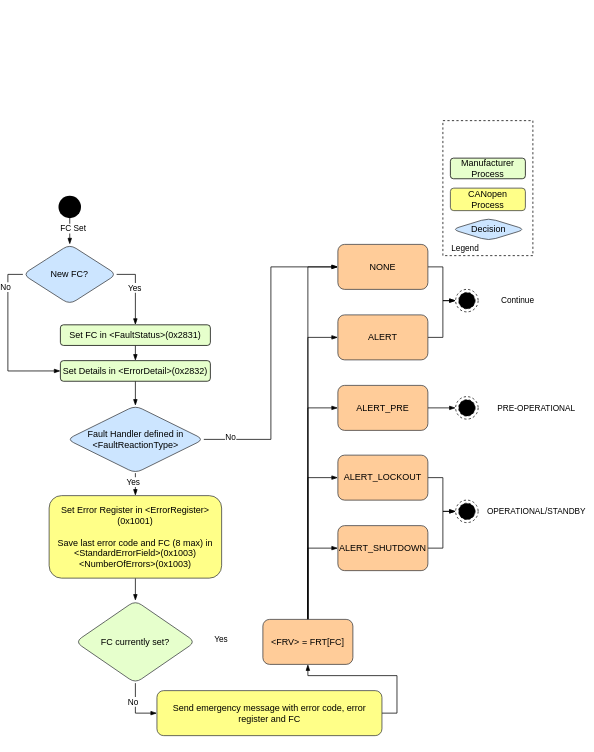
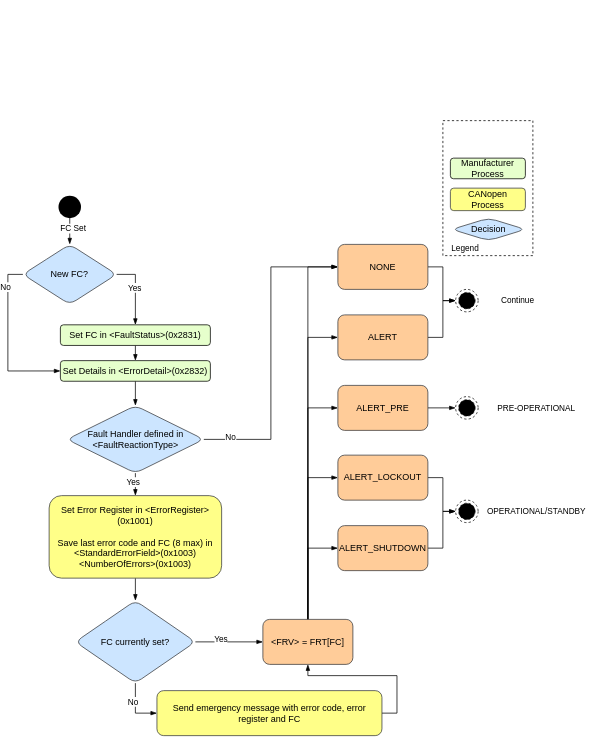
- <mxCell id="13" value="FC currently set?" style="rhombus;whiteSpace=wrap;html=1;rounded=1;fillColor=#e6ffcc;strokeColor=#36393d;" parent="1" vertex="1"><mxGeometry x="90" y="800" width="160" height="110" as="geometry" /></mxCell>
+ <mxCell id="13" value="FC currently set?" style="rhombus;whiteSpace=wrap;html=1;rounded=1;fillColor=#cce5ff;strokeColor=#36393d;" parent="1" vertex="1"><mxGeometry x="90" y="800" width="160" height="110" as="geometry" /></mxCell>
+ <mxCell id="11" style="edgeStyle=orthogonalEdgeStyle;rounded=0;orthogonalLoop=1;jettySize=auto;html=1;exitX=1;exitY=0.5;exitDx=0;exitDy=0;entryX=0;entryY=0.5;entryDx=0;entryDy=0;endArrow=blockThin;endFill=1;" parent="1" source="13" target="19" edge="1"><mxGeometry relative="1" as="geometry" /></mxCell>
